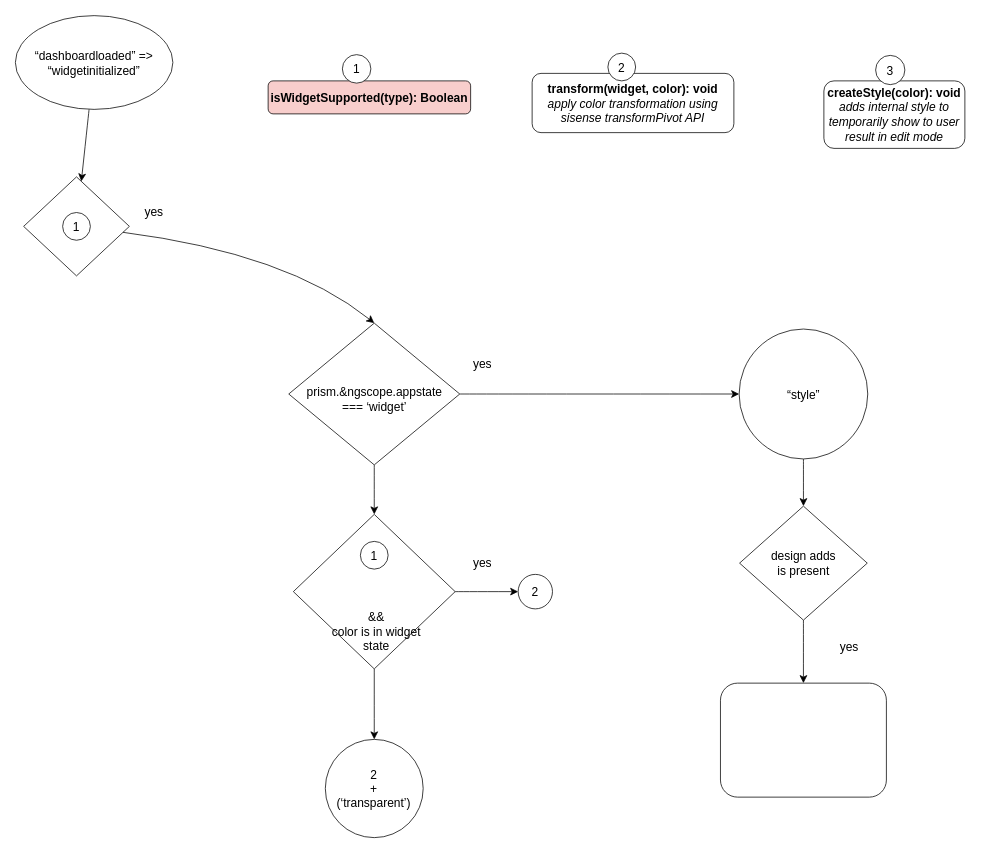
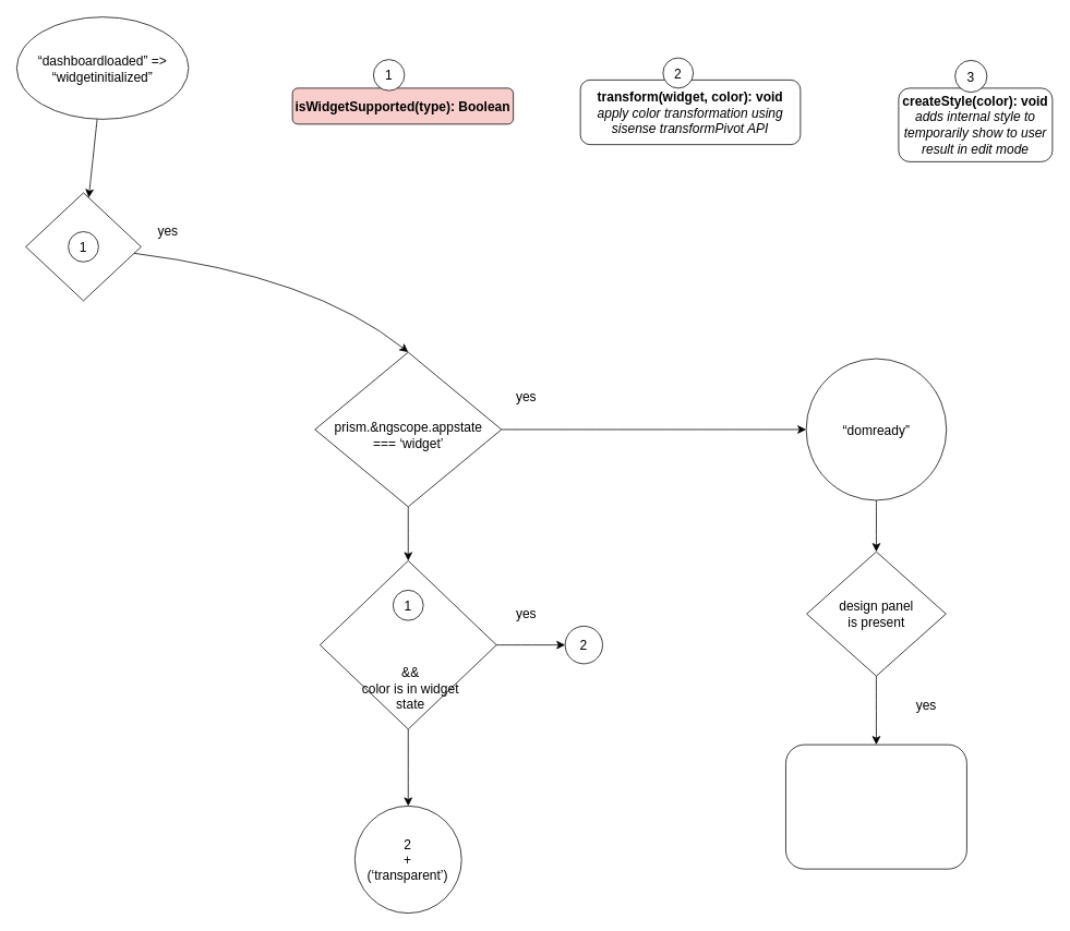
- <mxCell id="25" value="“style”" style="ellipse;whiteSpace=wrap;html=1;fontSize=16;" parent="1" vertex="1"><mxGeometry x="985" y="437.88" width="171.5" height="173.25" as="geometry" /></mxCell>
+ <mxCell id="25" value="“domready”" style="ellipse;whiteSpace=wrap;html=1;fontSize=16;" parent="1" vertex="1"><mxGeometry x="985" y="437.88" width="171.5" height="173.25" as="geometry" /></mxCell>
- <mxCell id="27" value="design adds &lt;br&gt;is present" style="rhombus;whiteSpace=wrap;html=1;fontSize=16;" parent="1" vertex="1"><mxGeometry x="985.62" y="673.99" width="170.25" height="152.01" as="geometry" /></mxCell>
+ <mxCell id="27" value="design panel &lt;br&gt;is present" style="rhombus;whiteSpace=wrap;html=1;fontSize=16;" parent="1" vertex="1"><mxGeometry x="985.62" y="673.99" width="170.25" height="152.01" as="geometry" /></mxCell>
